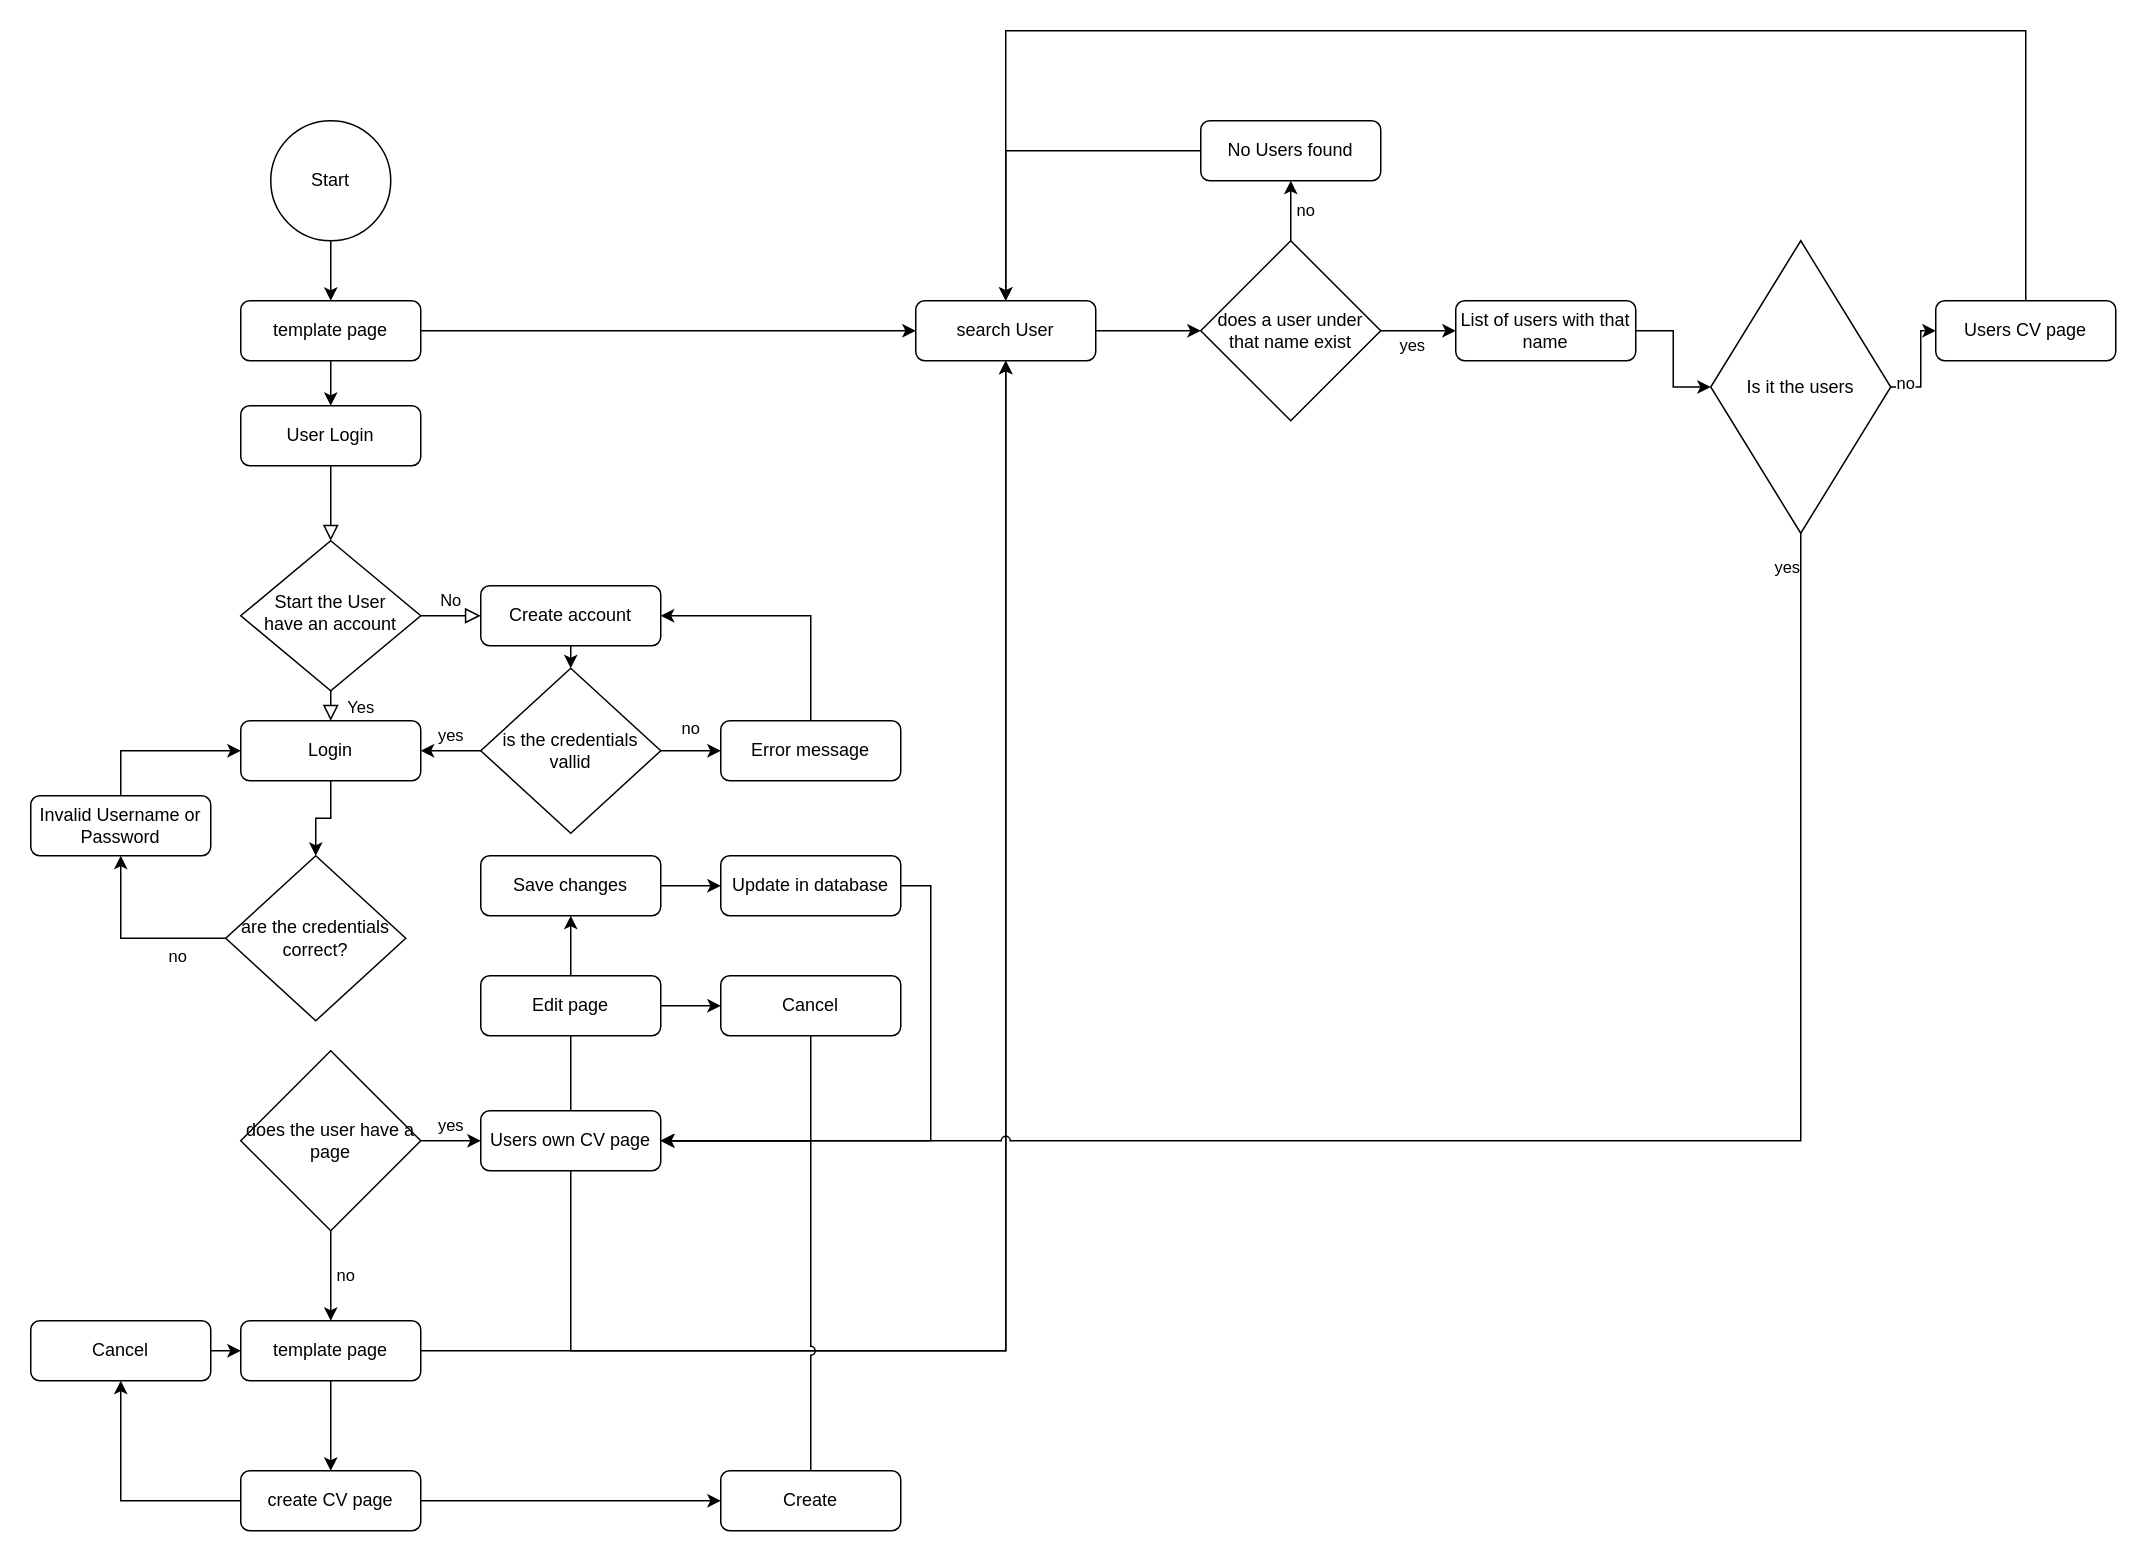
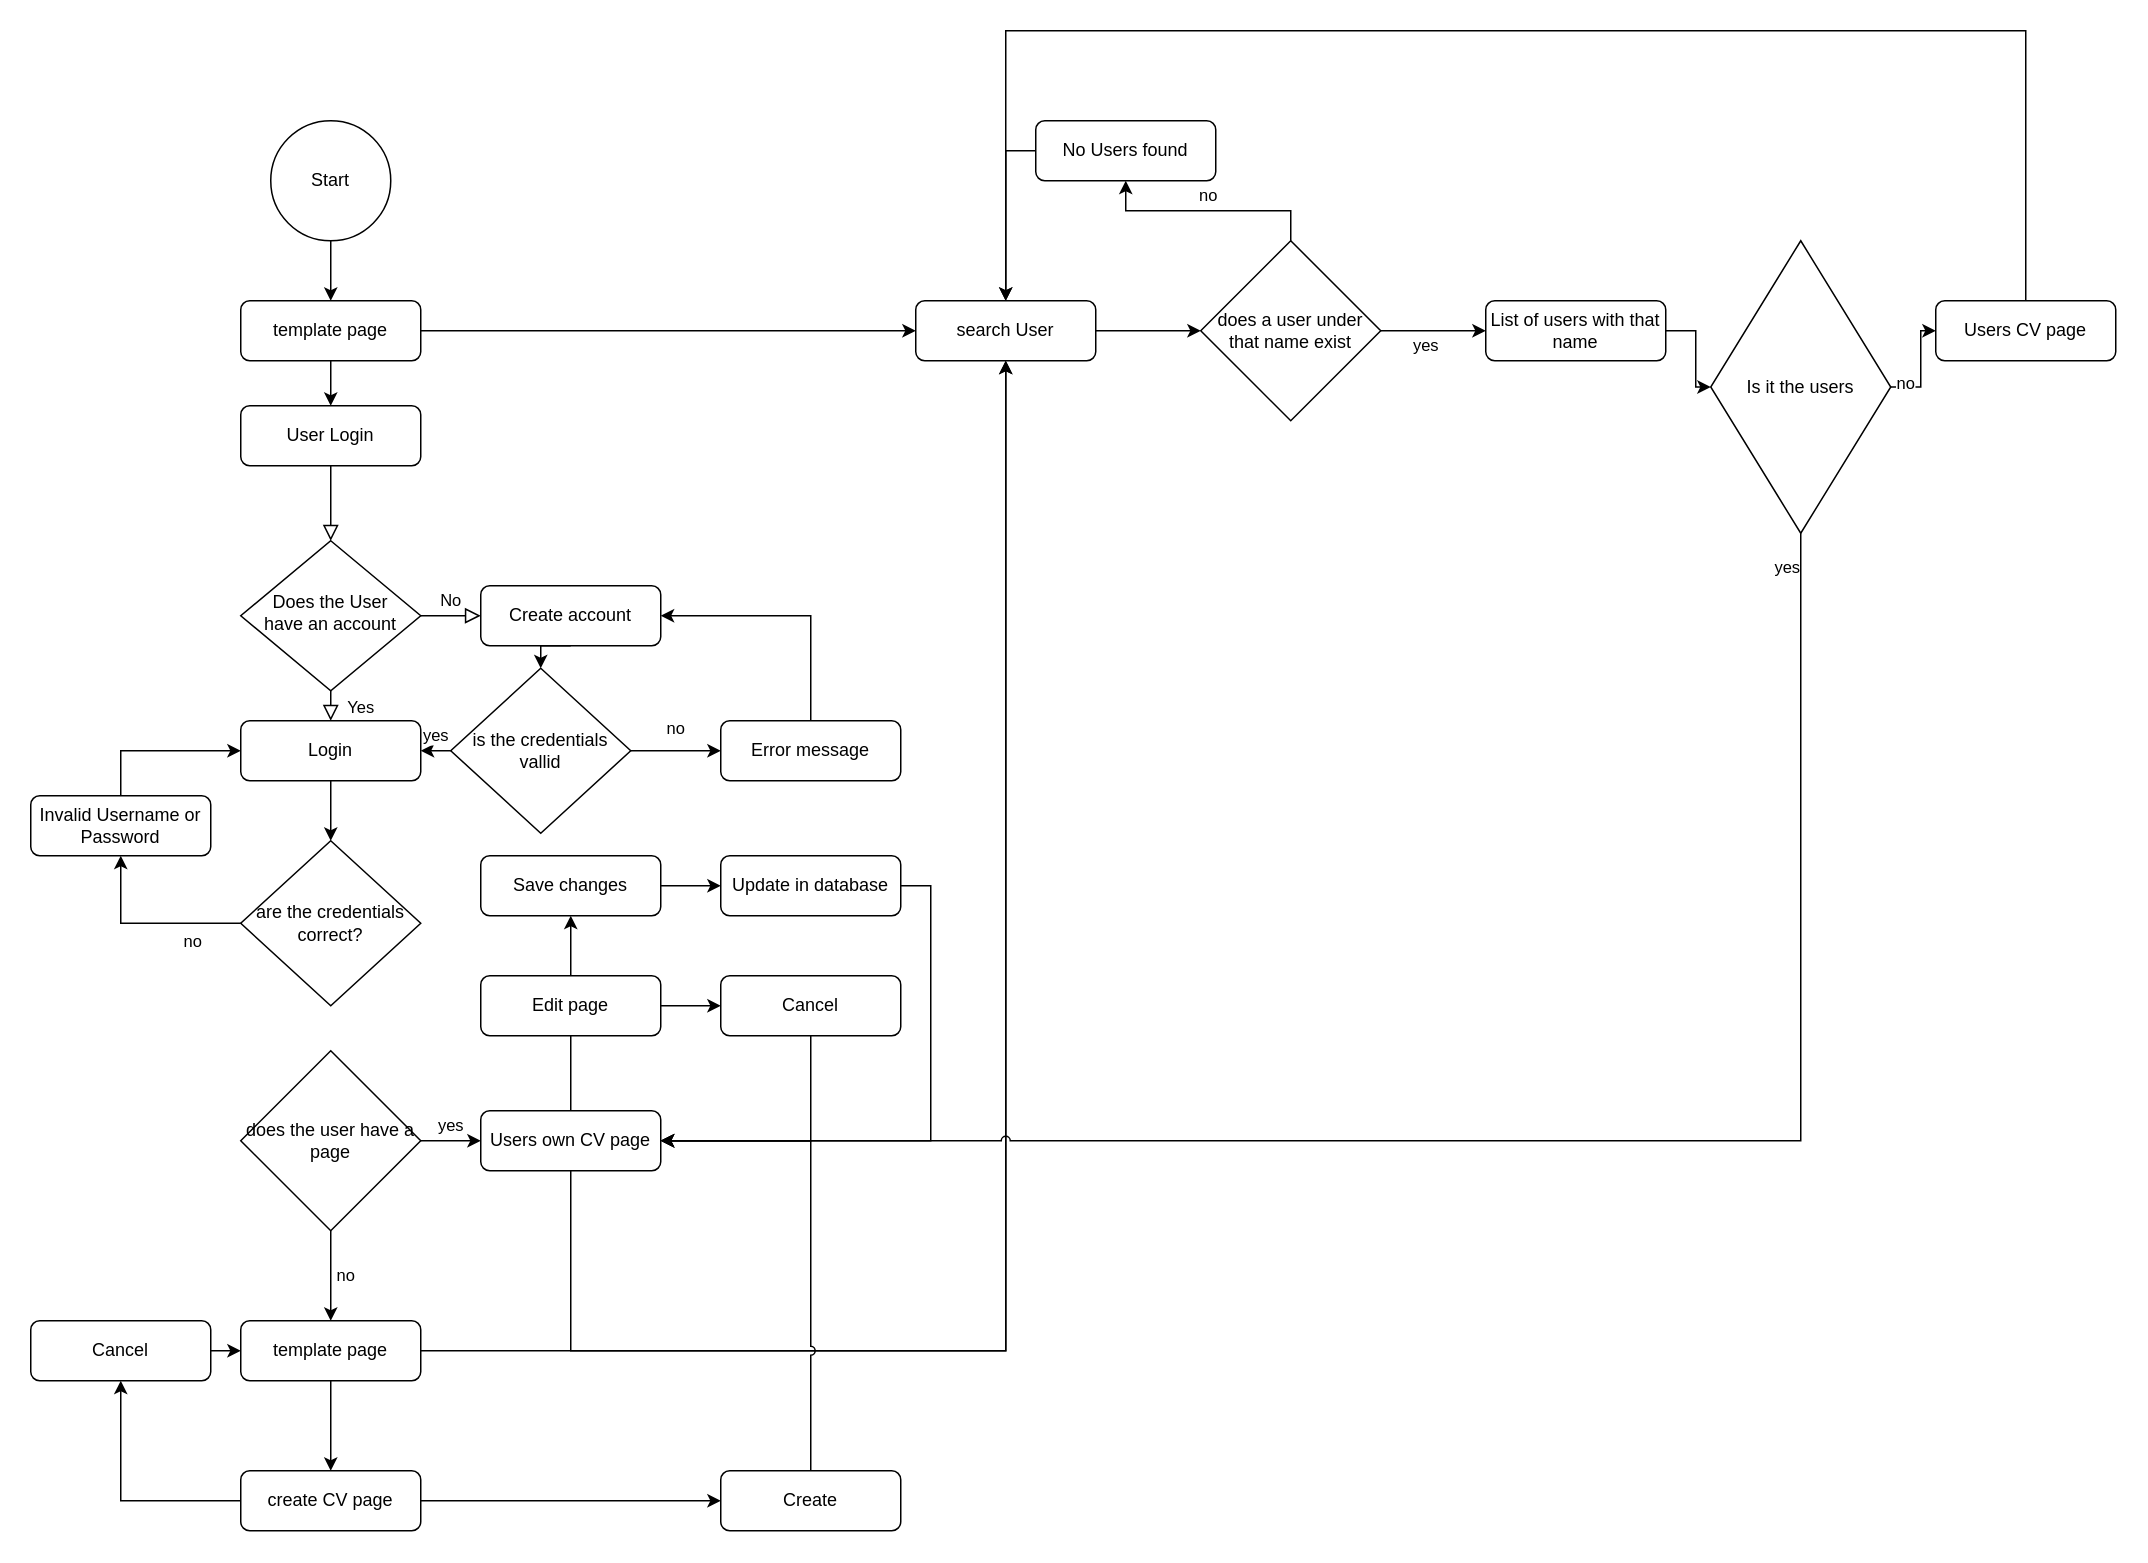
- <mxCell id="39" value="No Users found" style="rounded=1;whiteSpace=wrap;html=1;fontSize=12;glass=0;strokeWidth=1;shadow=0;" parent="1" vertex="1"><mxGeometry x="800" y="80" width="120" height="40" as="geometry" /></mxCell>
+ <mxCell id="39" value="No Users found" style="rounded=1;whiteSpace=wrap;html=1;fontSize=12;glass=0;strokeWidth=1;shadow=0;" parent="1" vertex="1"><mxGeometry x="690" y="80" width="120" height="40" as="geometry" /></mxCell>
- <mxCell id="41" value="List of users with that name" style="rounded=1;whiteSpace=wrap;html=1;fontSize=12;glass=0;strokeWidth=1;shadow=0;" parent="1" vertex="1"><mxGeometry x="970" y="200" width="120" height="40" as="geometry" /></mxCell>
+ <mxCell id="41" value="List of users with that name" style="rounded=1;whiteSpace=wrap;html=1;fontSize=12;glass=0;strokeWidth=1;shadow=0;" parent="1" vertex="1"><mxGeometry x="990" y="200" width="120" height="40" as="geometry" /></mxCell>
- <mxCell id="6" value="Start the User&lt;div&gt;have an account&lt;/div&gt;" style="rhombus;whiteSpace=wrap;html=1;shadow=0;fontFamily=Helvetica;fontSize=12;align=center;strokeWidth=1;spacing=6;spacingTop=-4;" parent="1" vertex="1"><mxGeometry x="160" y="360" width="120" height="100" as="geometry" /></mxCell>
+ <mxCell id="6" value="Does the User&lt;div&gt;have an account&lt;/div&gt;" style="rhombus;whiteSpace=wrap;html=1;shadow=0;fontFamily=Helvetica;fontSize=12;align=center;strokeWidth=1;spacing=6;spacingTop=-4;" parent="1" vertex="1"><mxGeometry x="160" y="360" width="120" height="100" as="geometry" /></mxCell>
- <mxCell id="20" value="is the credentials vallid" style="rhombus;whiteSpace=wrap;html=1;" parent="1" vertex="1"><mxGeometry x="320" y="445" width="120" height="110" as="geometry" /></mxCell>
+ <mxCell id="20" value="is the credentials vallid" style="rhombus;whiteSpace=wrap;html=1;" parent="1" vertex="1"><mxGeometry x="300" y="445" width="120" height="110" as="geometry" /></mxCell>
- <mxCell id="13" value="are the credentials correct?" style="rhombus;whiteSpace=wrap;html=1;" parent="1" vertex="1"><mxGeometry x="150" y="570" width="120" height="110" as="geometry" /></mxCell>
+ <mxCell id="13" value="are the credentials correct?" style="rhombus;whiteSpace=wrap;html=1;" parent="1" vertex="1"><mxGeometry x="160" y="560" width="120" height="110" as="geometry" /></mxCell>
